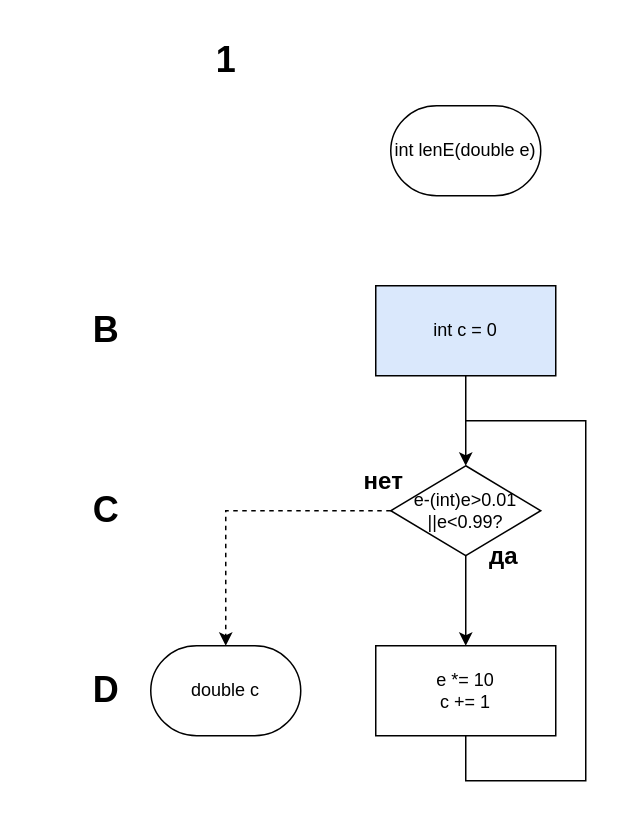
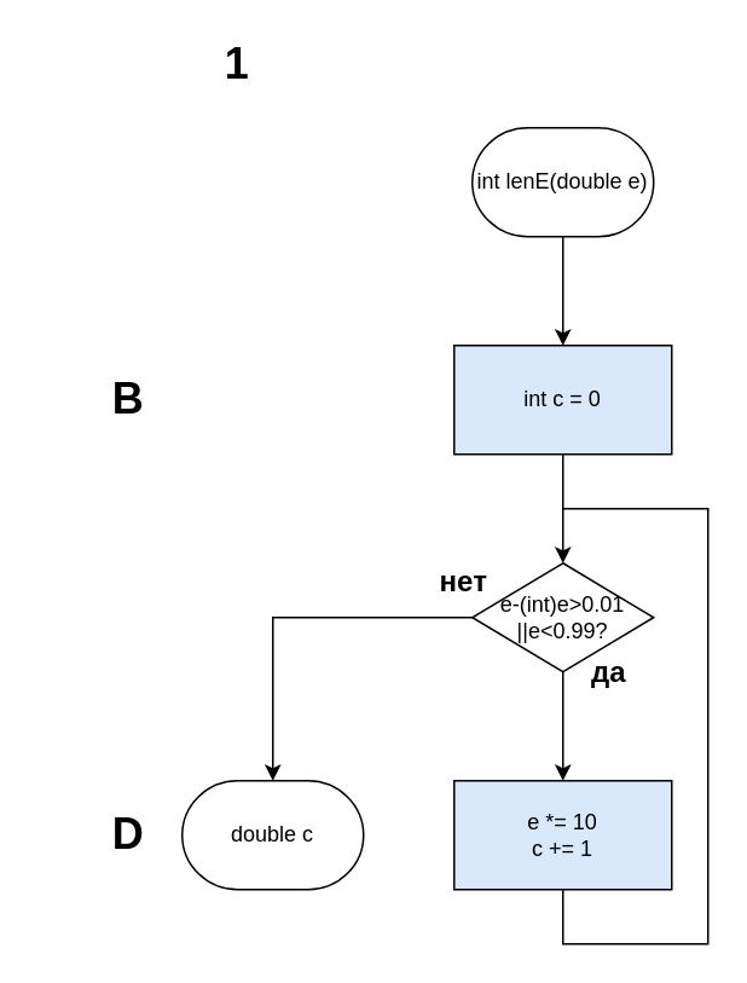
- <mxCell id="13" value="1" style="text;strokeColor=none;fillColor=none;html=1;fontSize=24;fontStyle=1;verticalAlign=middle;align=center;" parent="1" vertex="1"><mxGeometry x="100" y="20" width="100" height="40" as="geometry" /></mxCell>
+ <mxCell id="13" value="1" style="text;strokeColor=none;fillColor=none;html=1;fontSize=24;fontStyle=1;verticalAlign=middle;align=center;" parent="1" vertex="1"><mxGeometry x="80" y="15" width="100" height="40" as="geometry" /></mxCell>
+ <mxCell id="2" value="" style="edgeStyle=orthogonalEdgeStyle;rounded=0;orthogonalLoop=1;jettySize=auto;html=1;" parent="1" source="3" target="5" edge="1"><mxGeometry relative="1" as="geometry" /></mxCell>
- <mxCell id="15" value="C" style="text;strokeColor=none;fillColor=none;html=1;fontSize=24;fontStyle=1;verticalAlign=middle;align=center;" parent="1" vertex="1"><mxGeometry x="20" y="320" width="100" height="40" as="geometry" /></mxCell>
- <mxCell id="11" style="edgeStyle=orthogonalEdgeStyle;rounded=0;orthogonalLoop=1;jettySize=auto;html=1;entryX=0.5;entryY=0;entryDx=0;entryDy=0;entryPerimeter=0;dashed=1;" parent="1" source="7" target="10" edge="1"><mxGeometry relative="1" as="geometry" /></mxCell>
+ <mxCell id="11" style="edgeStyle=orthogonalEdgeStyle;rounded=0;orthogonalLoop=1;jettySize=auto;html=1;entryX=0.5;entryY=0;entryDx=0;entryDy=0;entryPerimeter=0;" parent="1" source="7" target="10" edge="1"><mxGeometry relative="1" as="geometry" /></mxCell>
- <mxCell id="8" value="e *= 10&lt;br&gt;c += 1" style="rounded=0;whiteSpace=wrap;html=1;" parent="1" vertex="1"><mxGeometry x="250" y="430" width="120" height="60" as="geometry" /></mxCell>
+ <mxCell id="8" value="e *= 10&lt;br&gt;c += 1" style="rounded=0;whiteSpace=wrap;html=1;fillColor=#dae8fc;" parent="1" vertex="1"><mxGeometry x="250" y="430" width="120" height="60" as="geometry" /></mxCell>
